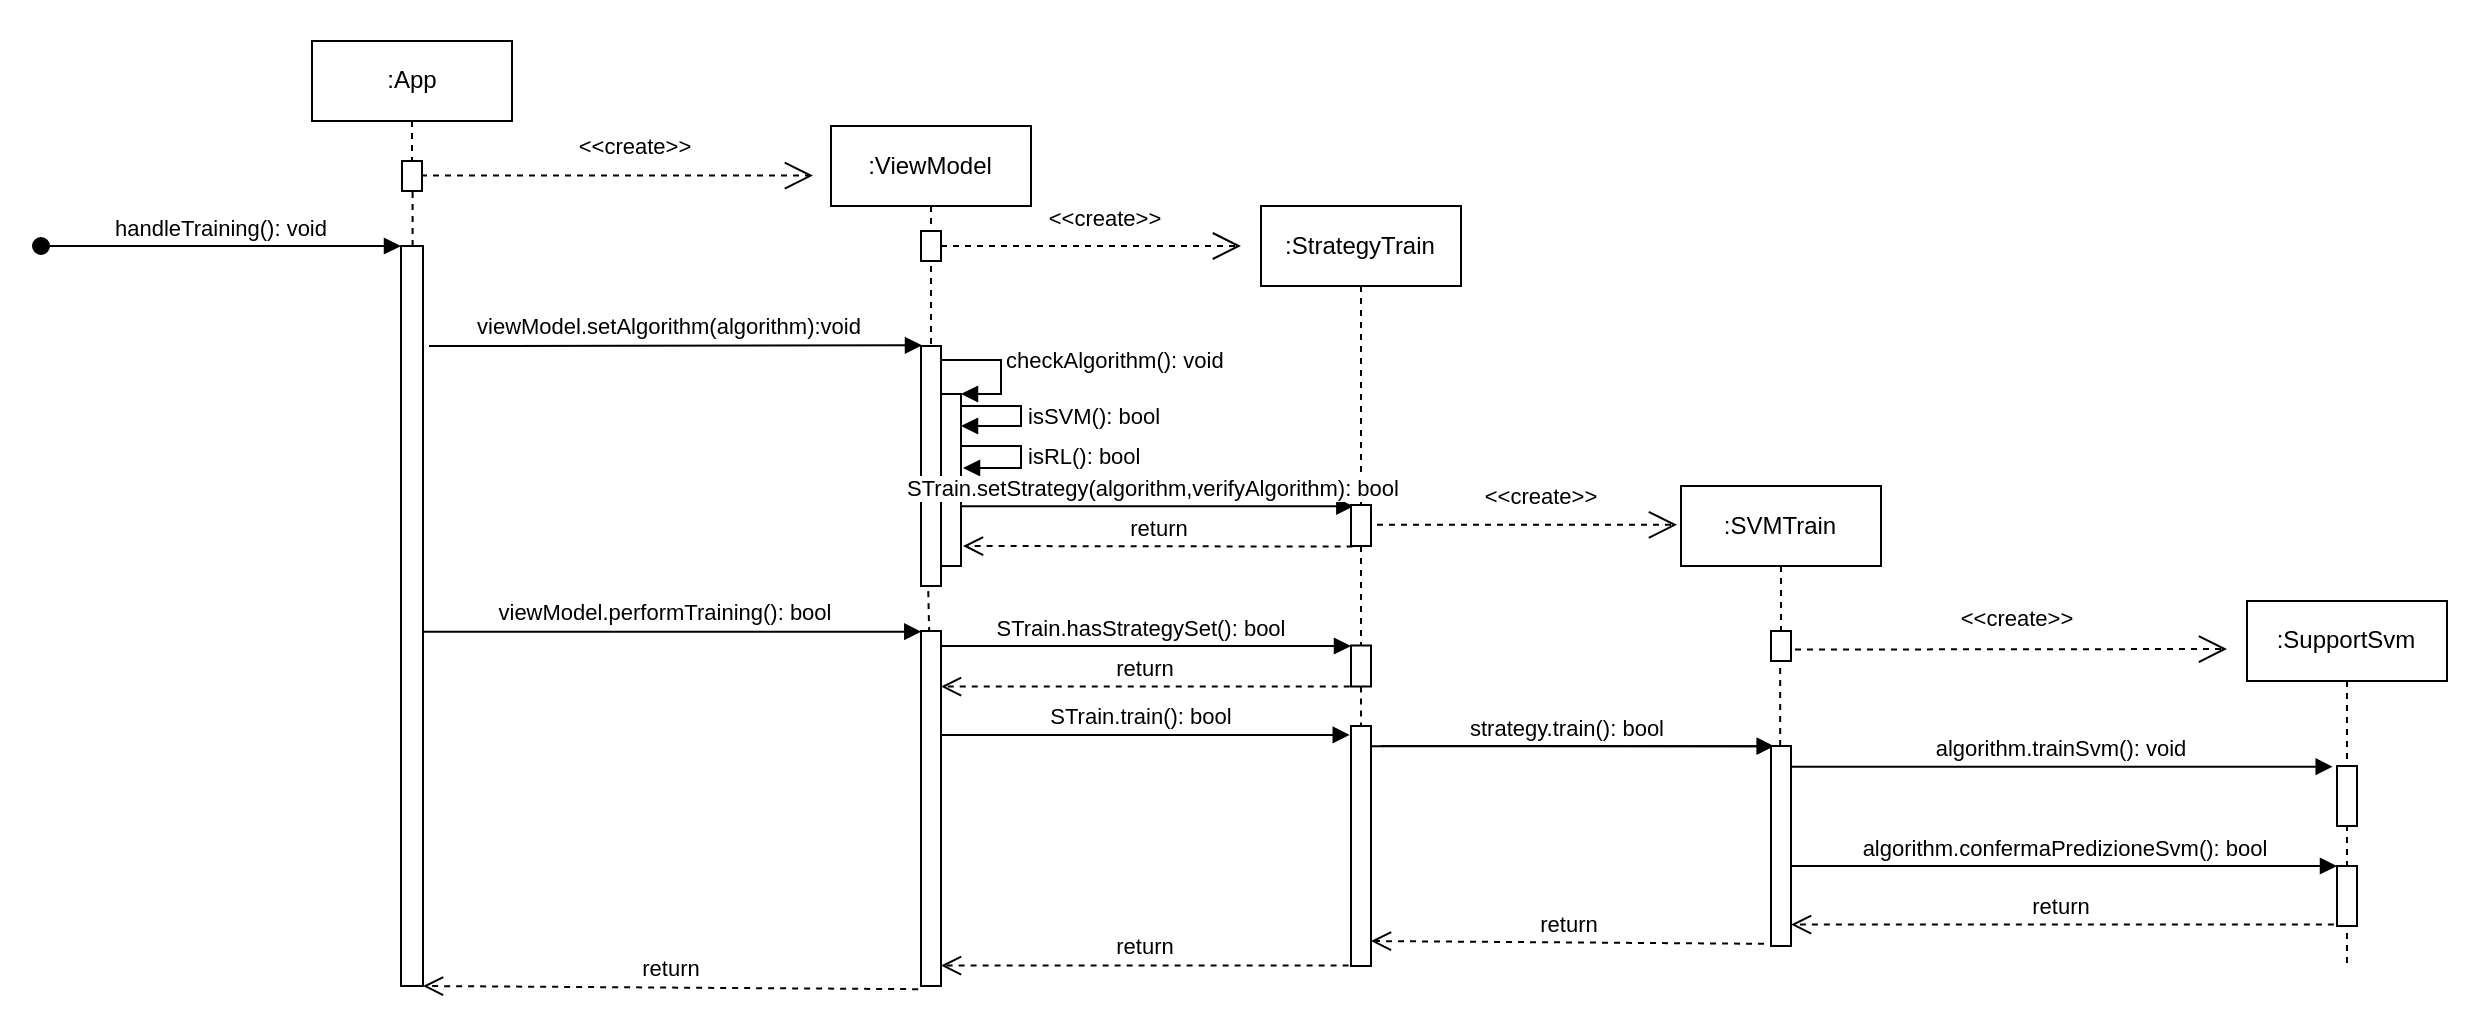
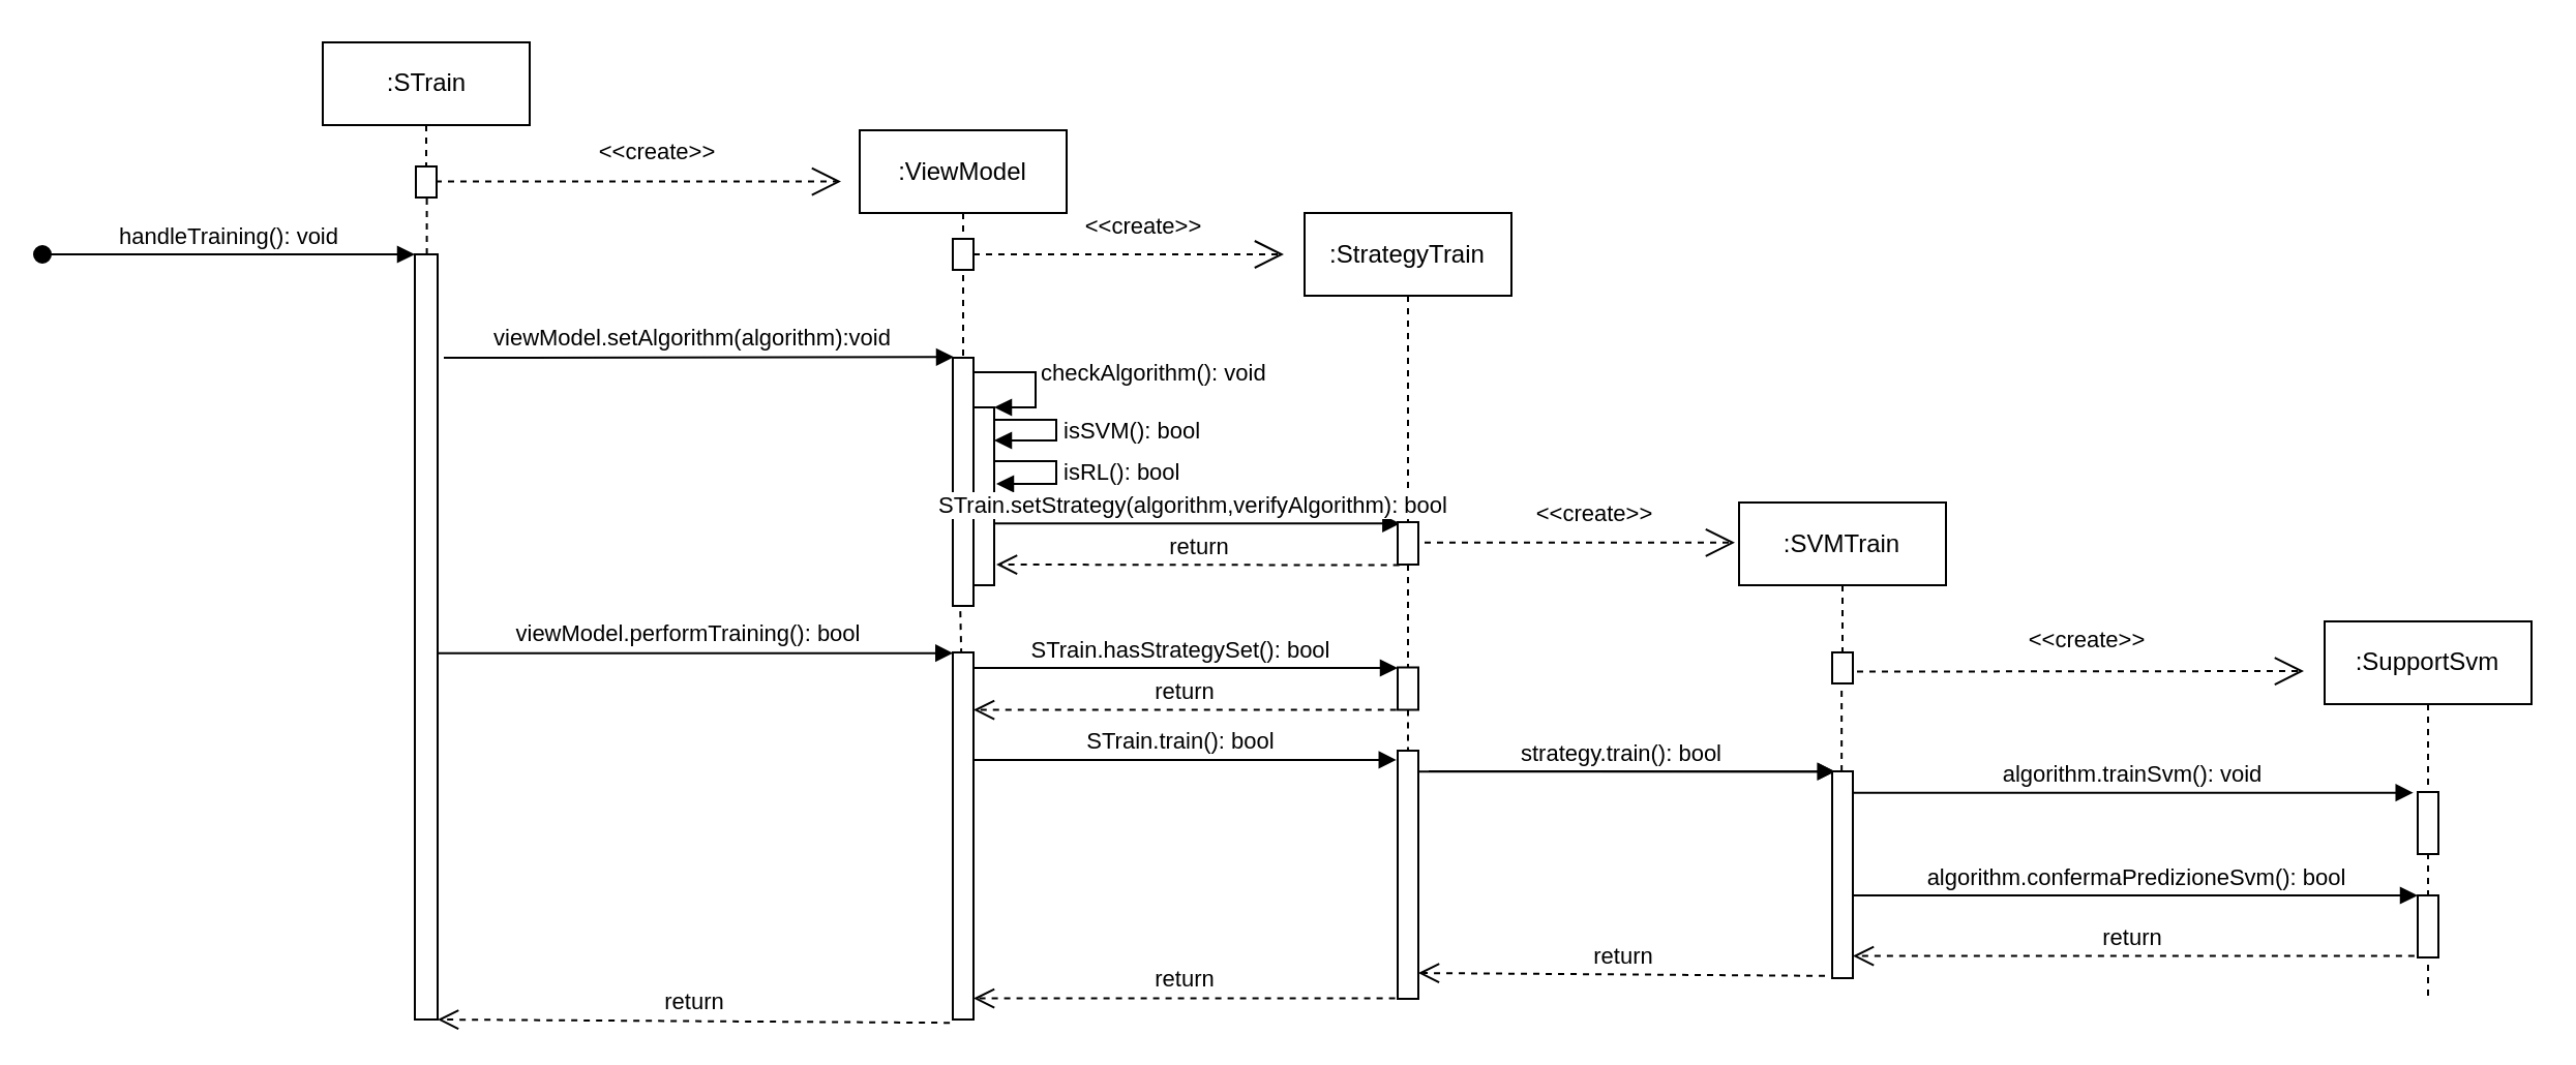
- <mxCell id="4" value=":App" style="shape=umlLifeline;perimeter=lifelinePerimeter;whiteSpace=wrap;html=1;container=1;collapsible=0;recursiveResize=0;outlineConnect=0;" vertex="1" parent="1"><mxGeometry x="155.5" y="20" width="100" height="60" as="geometry" /></mxCell>
+ <mxCell id="4" value=":STrain" style="shape=umlLifeline;perimeter=lifelinePerimeter;whiteSpace=wrap;html=1;container=1;collapsible=0;recursiveResize=0;outlineConnect=0;" vertex="1" parent="1"><mxGeometry x="155.5" y="20" width="100" height="60" as="geometry" /></mxCell>
